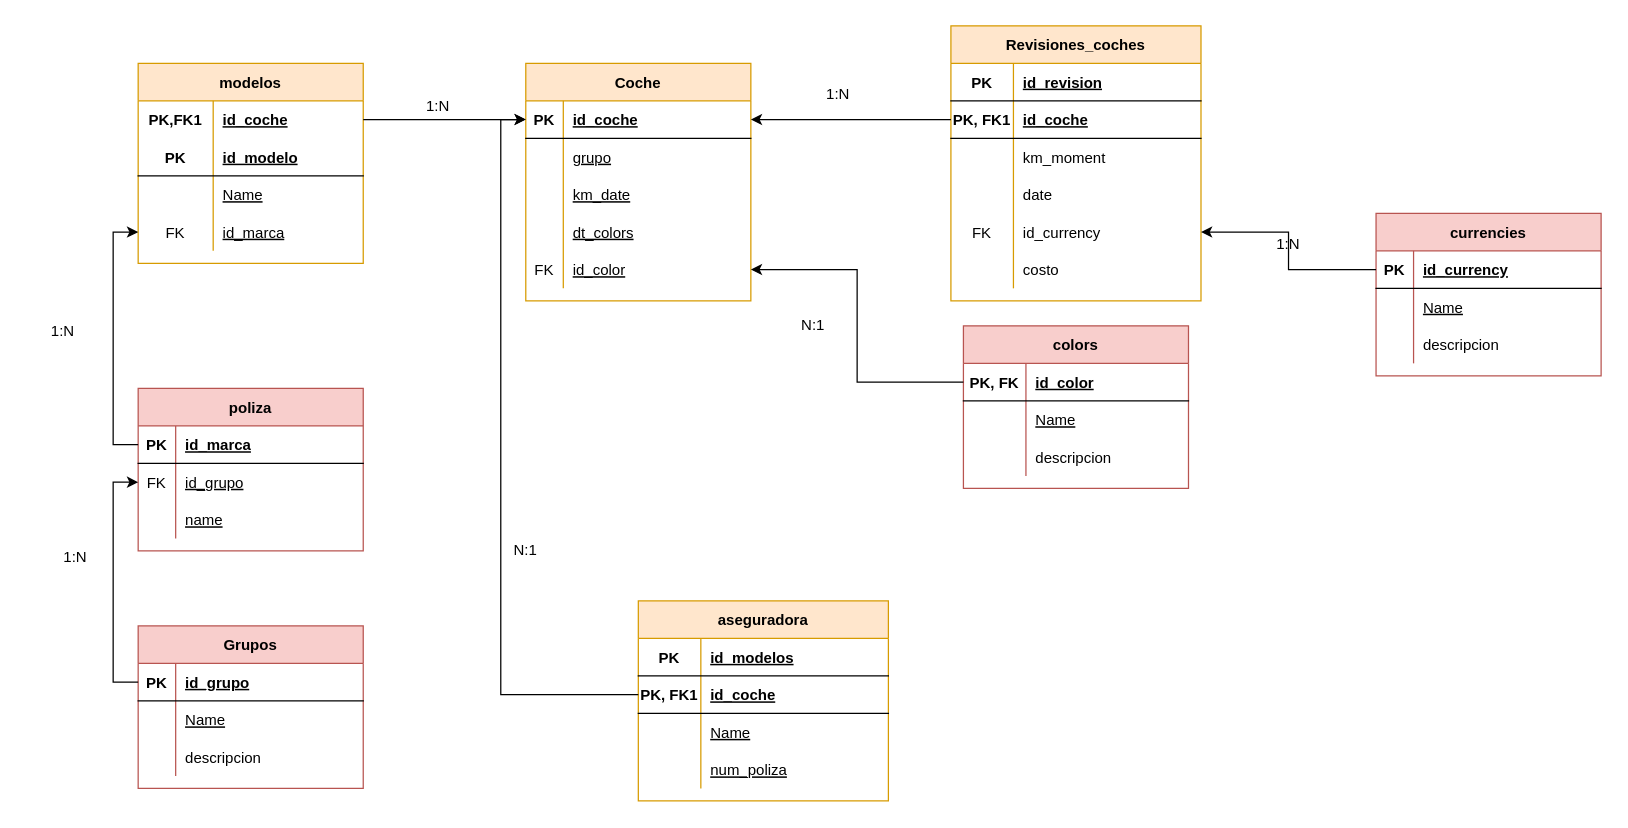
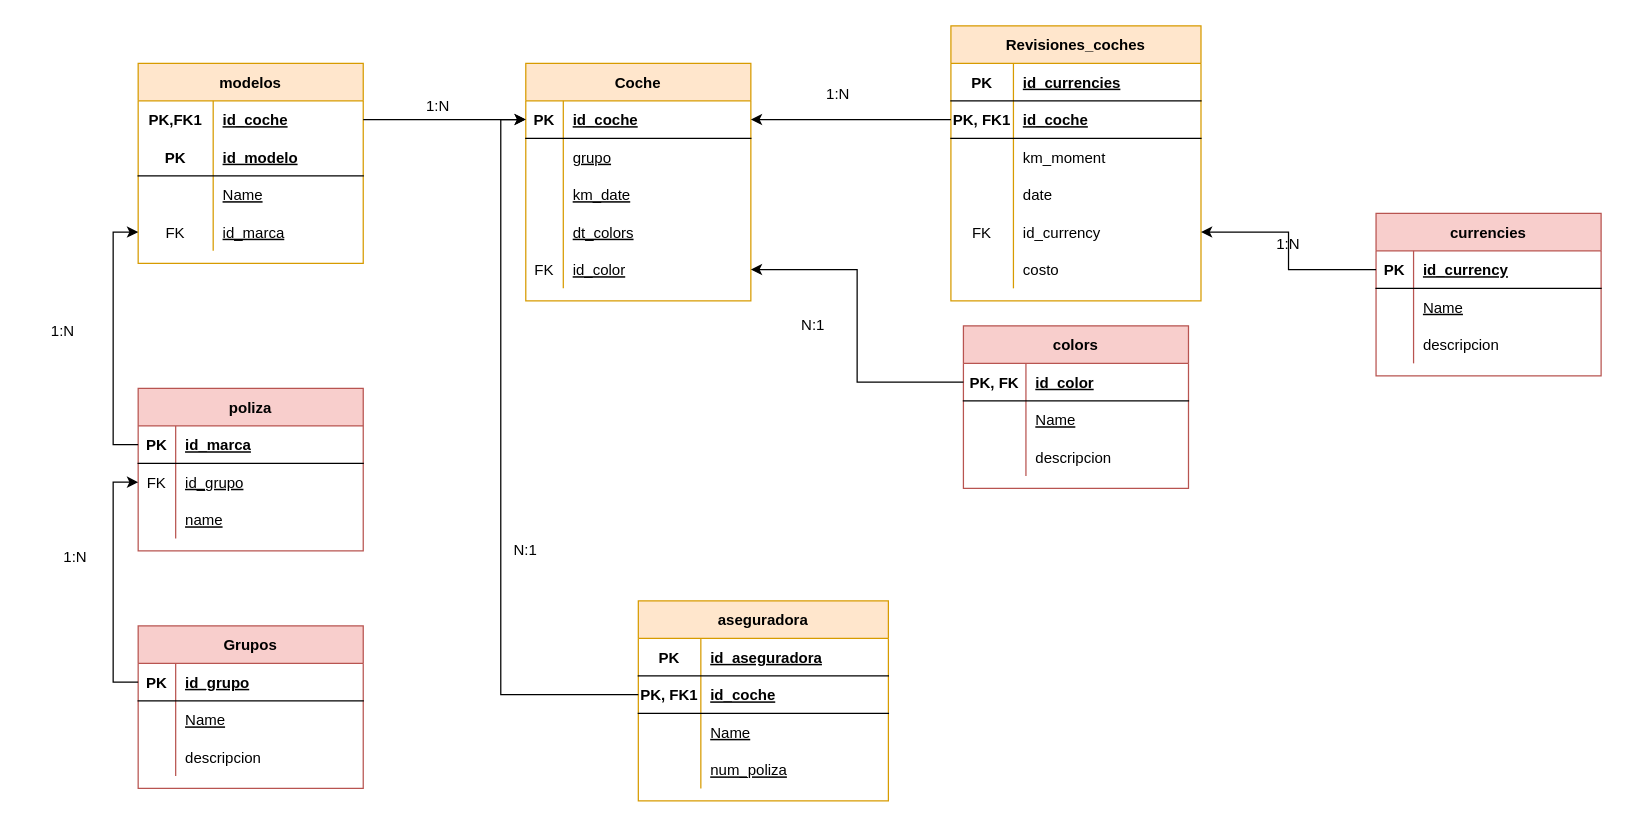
- <mxCell id="21" value="id_revision" style="shape=partialRectangle;connectable=0;fillColor=none;top=0;left=0;bottom=0;right=0;align=left;spacingLeft=6;fontStyle=5;overflow=hidden;" vertex="1" parent="19"><mxGeometry x="50" width="150" height="30" as="geometry"><mxRectangle width="150" height="30" as="alternateBounds" /></mxGeometry></mxCell>
+ <mxCell id="21" value="id_currencies" style="shape=partialRectangle;connectable=0;fillColor=none;top=0;left=0;bottom=0;right=0;align=left;spacingLeft=6;fontStyle=5;overflow=hidden;" vertex="1" parent="19"><mxGeometry x="50" width="150" height="30" as="geometry"><mxRectangle width="150" height="30" as="alternateBounds" /></mxGeometry></mxCell>
- <mxCell id="106" value="id_modelos" style="shape=partialRectangle;connectable=0;fillColor=none;top=0;left=0;bottom=0;right=0;align=left;spacingLeft=6;fontStyle=5;overflow=hidden;" vertex="1" parent="104"><mxGeometry x="50" width="150" height="30" as="geometry"><mxRectangle width="150" height="30" as="alternateBounds" /></mxGeometry></mxCell>
+ <mxCell id="106" value="id_aseguradora" style="shape=partialRectangle;connectable=0;fillColor=none;top=0;left=0;bottom=0;right=0;align=left;spacingLeft=6;fontStyle=5;overflow=hidden;" vertex="1" parent="104"><mxGeometry x="50" width="150" height="30" as="geometry"><mxRectangle width="150" height="30" as="alternateBounds" /></mxGeometry></mxCell>
